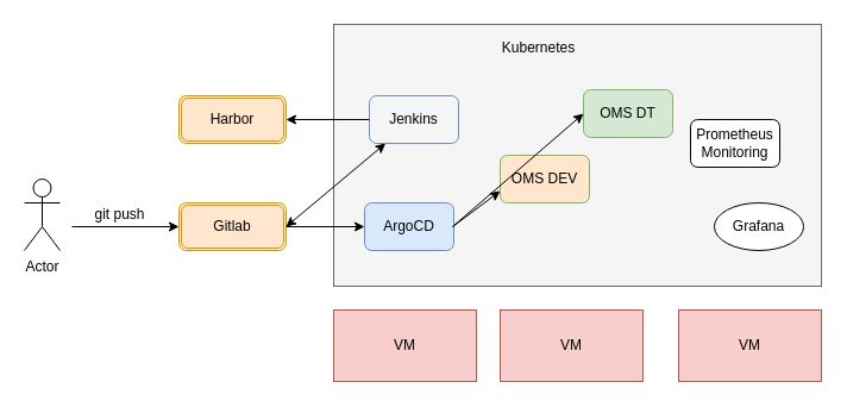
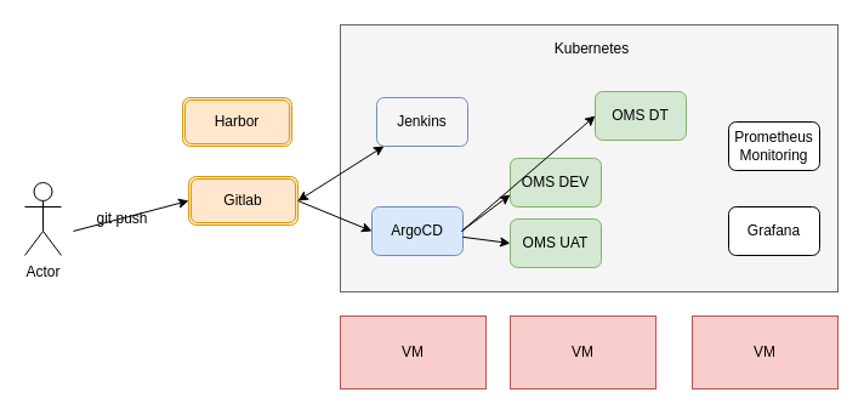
- <mxCell id="6" value="&lt;div&gt;Kubernetes&lt;/div&gt;" style="text;html=1;strokeColor=none;fillColor=none;align=center;verticalAlign=middle;whiteSpace=wrap;rounded=0;" vertex="1" parent="1"><mxGeometry x="385" y="30" width="135" height="20" as="geometry" /></mxCell>
+ <mxCell id="6" value="&lt;div&gt;Kubernetes&lt;/div&gt;" style="text;html=1;strokeColor=none;fillColor=none;align=center;verticalAlign=middle;whiteSpace=wrap;rounded=0;" vertex="1" parent="1"><mxGeometry x="420" y="30" width="135" height="20" as="geometry" /></mxCell>
- <mxCell id="19" value="" style="endArrow=classic;html=1;entryX=1;entryY=0.5;entryDx=0;entryDy=0;exitX=0;exitY=0.5;exitDx=0;exitDy=0;" edge="1" parent="1" source="7" target="14"><mxGeometry width="50" height="50" relative="1" as="geometry"><mxPoint x="280" y="170" as="sourcePoint" /><mxPoint x="330" y="120" as="targetPoint" /></mxGeometry></mxCell>
- <mxCell id="9" value="&lt;div&gt;Prometheus&lt;/div&gt;&lt;div&gt;Monitoring&lt;br&gt;&lt;/div&gt;" style="rounded=1;whiteSpace=wrap;html=1;" vertex="1" parent="1"><mxGeometry x="580" y="100" width="75" height="40" as="geometry" /></mxCell>
+ <mxCell id="9" value="&lt;div&gt;Prometheus&lt;/div&gt;&lt;div&gt;Monitoring&lt;br&gt;&lt;/div&gt;" style="rounded=1;whiteSpace=wrap;html=1;" vertex="1" parent="1"><mxGeometry x="600" y="100" width="75" height="40" as="geometry" /></mxCell>
- <mxCell id="11" value="OMS DEV" style="rounded=1;whiteSpace=wrap;html=1;fillColor=#ffe6cc;strokeColor=#82b366;" vertex="1" parent="1"><mxGeometry x="420" y="130" width="75" height="40" as="geometry" /></mxCell>
+ <mxCell id="11" value="OMS DEV" style="rounded=1;whiteSpace=wrap;html=1;fillColor=#d5e8d4;strokeColor=#82b366;" vertex="1" parent="1"><mxGeometry x="420" y="130" width="75" height="40" as="geometry" /></mxCell>
- <mxCell id="15" value="Gitlab" style="shape=ext;double=1;rounded=1;whiteSpace=wrap;html=1;fillColor=#ffe6cc;strokeColor=#d79b00;" vertex="1" parent="1"><mxGeometry x="150" y="170" width="90" height="40" as="geometry" /></mxCell>
+ <mxCell id="15" value="Gitlab" style="shape=ext;double=1;rounded=1;whiteSpace=wrap;html=1;fillColor=#ffe6cc;strokeColor=#d79b00;" vertex="1" parent="1"><mxGeometry x="155" y="145" width="90" height="40" as="geometry" /></mxCell>
- <mxCell id="10" value="Grafana" style="ellipse;whiteSpace=wrap;html=1;" vertex="1" parent="1"><mxGeometry x="600" y="170" width="75" height="40" as="geometry" /></mxCell>
+ <mxCell id="10" value="Grafana" style="rounded=1;whiteSpace=wrap;html=1;" vertex="1" parent="1"><mxGeometry x="600" y="170" width="75" height="40" as="geometry" /></mxCell>
+ <mxCell id="24" value="" style="endArrow=classic;html=1;entryX=0;entryY=0.5;entryDx=0;entryDy=0;" edge="1" parent="1" source="8" target="13"><mxGeometry width="50" height="50" relative="1" as="geometry"><mxPoint x="381" y="240" as="sourcePoint" /><mxPoint x="451.711" y="190" as="targetPoint" /></mxGeometry></mxCell>
+ <mxCell id="13" value="OMS UAT" style="rounded=1;whiteSpace=wrap;html=1;fillColor=#d5e8d4;strokeColor=#82b366;" vertex="1" parent="1"><mxGeometry x="420" y="180" width="75" height="40" as="geometry" /></mxCell>
